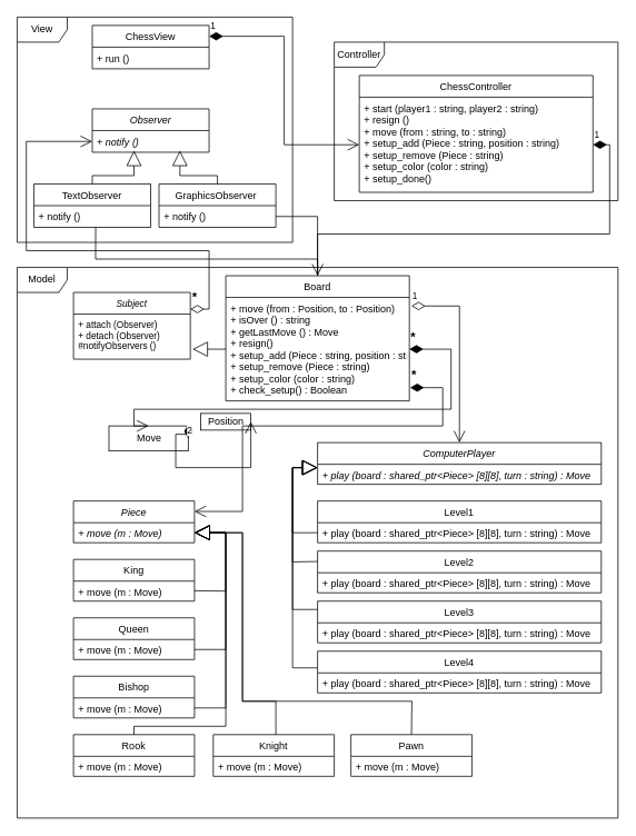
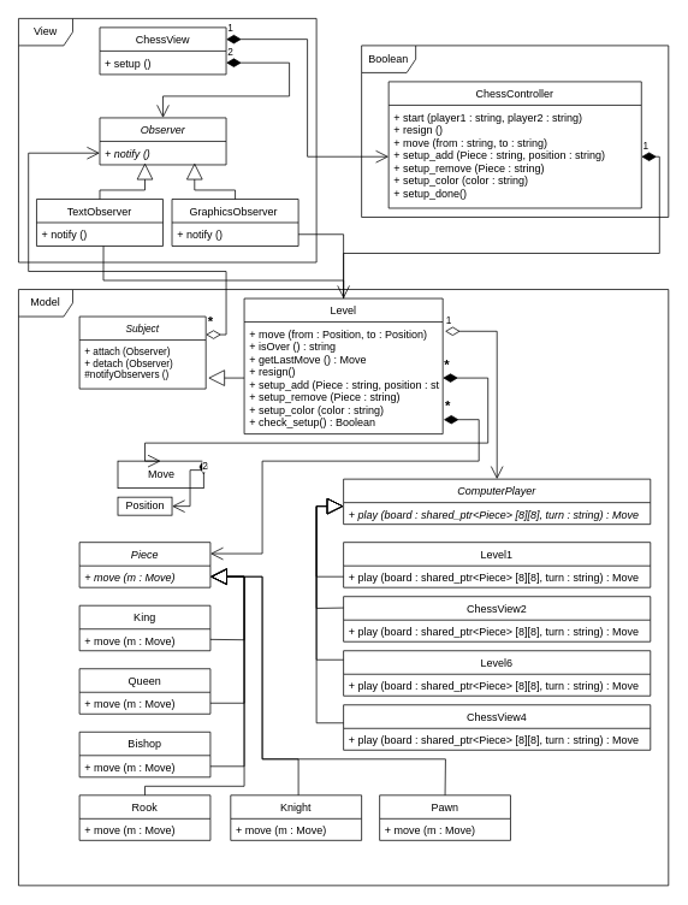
- <mxCell id="3" value="Controller" style="shape=umlFrame;whiteSpace=wrap;html=1;" parent="1" vertex="1"><mxGeometry x="400" y="50" width="340" height="190" as="geometry" /></mxCell>
+ <mxCell id="3" value="Boolean" style="shape=umlFrame;whiteSpace=wrap;html=1;" parent="1" vertex="1"><mxGeometry x="400" y="50" width="340" height="190" as="geometry" /></mxCell>
- <mxCell id="6" value="+ run ()" style="text;strokeColor=none;fillColor=none;align=left;verticalAlign=top;spacingLeft=4;spacingRight=4;overflow=hidden;rotatable=0;points=[[0,0.5],[1,0.5]];portConstraint=eastwest;" parent="5" vertex="1"><mxGeometry y="26" width="140" height="26" as="geometry" /></mxCell>
+ <mxCell id="6" value="+ setup ()" style="text;strokeColor=none;fillColor=none;align=left;verticalAlign=top;spacingLeft=4;spacingRight=4;overflow=hidden;rotatable=0;points=[[0,0.5],[1,0.5]];portConstraint=eastwest;" parent="5" vertex="1"><mxGeometry y="26" width="140" height="26" as="geometry" /></mxCell>
+ <mxCell id="36" value="2" style="endArrow=open;html=1;endSize=12;startArrow=diamondThin;startSize=14;startFill=1;edgeStyle=orthogonalEdgeStyle;align=left;verticalAlign=bottom;rounded=0;exitX=1;exitY=0.75;exitDx=0;exitDy=0;entryX=0.5;entryY=0;entryDx=0;entryDy=0;" parent="1" source="5" target="7" edge="1"><mxGeometry x="-1" y="3" relative="1" as="geometry"><mxPoint x="180" y="90" as="sourcePoint" /><mxPoint x="340" y="90" as="targetPoint" /><Array as="points"><mxPoint x="320" y="69" /><mxPoint x="320" y="106" /><mxPoint x="180" y="106" /></Array></mxGeometry></mxCell>
- <mxCell id="17" value="Board" style="swimlane;fontStyle=0;childLayout=stackLayout;horizontal=1;startSize=26;fillColor=none;horizontalStack=0;resizeParent=1;resizeParentMax=0;resizeLast=0;collapsible=1;marginBottom=0;" parent="1" vertex="1"><mxGeometry x="270" y="330" width="220" height="150" as="geometry" /></mxCell>
+ <mxCell id="17" value="Level" style="swimlane;fontStyle=0;childLayout=stackLayout;horizontal=1;startSize=26;fillColor=none;horizontalStack=0;resizeParent=1;resizeParentMax=0;resizeLast=0;collapsible=1;marginBottom=0;" parent="1" vertex="1"><mxGeometry x="270" y="330" width="220" height="150" as="geometry" /></mxCell>
- <mxCell id="38" value="Position" style="html=1;" parent="1" vertex="1"><mxGeometry x="240" y="495" width="60" height="20" as="geometry" /></mxCell>
+ <mxCell id="38" value="Position" style="html=1;" parent="1" vertex="1"><mxGeometry x="130" y="550" width="60" height="20" as="geometry" /></mxCell>
- <mxCell id="23" value="Level2" style="swimlane;fontStyle=0;childLayout=stackLayout;horizontal=1;startSize=26;fillColor=none;horizontalStack=0;resizeParent=1;resizeParentMax=0;resizeLast=0;collapsible=1;marginBottom=0;" parent="1" vertex="1"><mxGeometry x="380" y="660" width="340" height="50" as="geometry" /></mxCell>
+ <mxCell id="23" value="ChessView2" style="swimlane;fontStyle=0;childLayout=stackLayout;horizontal=1;startSize=26;fillColor=none;horizontalStack=0;resizeParent=1;resizeParentMax=0;resizeLast=0;collapsible=1;marginBottom=0;" parent="1" vertex="1"><mxGeometry x="380" y="660" width="340" height="50" as="geometry" /></mxCell>
- <mxCell id="25" value="Level3" style="swimlane;fontStyle=0;childLayout=stackLayout;horizontal=1;startSize=26;fillColor=none;horizontalStack=0;resizeParent=1;resizeParentMax=0;resizeLast=0;collapsible=1;marginBottom=0;" parent="1" vertex="1"><mxGeometry x="380" y="720" width="340" height="50" as="geometry" /></mxCell>
+ <mxCell id="25" value="Level6" style="swimlane;fontStyle=0;childLayout=stackLayout;horizontal=1;startSize=26;fillColor=none;horizontalStack=0;resizeParent=1;resizeParentMax=0;resizeLast=0;collapsible=1;marginBottom=0;" parent="1" vertex="1"><mxGeometry x="380" y="720" width="340" height="50" as="geometry" /></mxCell>
- <mxCell id="27" value="Level4" style="swimlane;fontStyle=0;childLayout=stackLayout;horizontal=1;startSize=26;fillColor=none;horizontalStack=0;resizeParent=1;resizeParentMax=0;resizeLast=0;collapsible=1;marginBottom=0;" parent="1" vertex="1"><mxGeometry x="380" y="780" width="340" height="50" as="geometry" /></mxCell>
+ <mxCell id="27" value="ChessView4" style="swimlane;fontStyle=0;childLayout=stackLayout;horizontal=1;startSize=26;fillColor=none;horizontalStack=0;resizeParent=1;resizeParentMax=0;resizeLast=0;collapsible=1;marginBottom=0;" parent="1" vertex="1"><mxGeometry x="380" y="780" width="340" height="50" as="geometry" /></mxCell>
